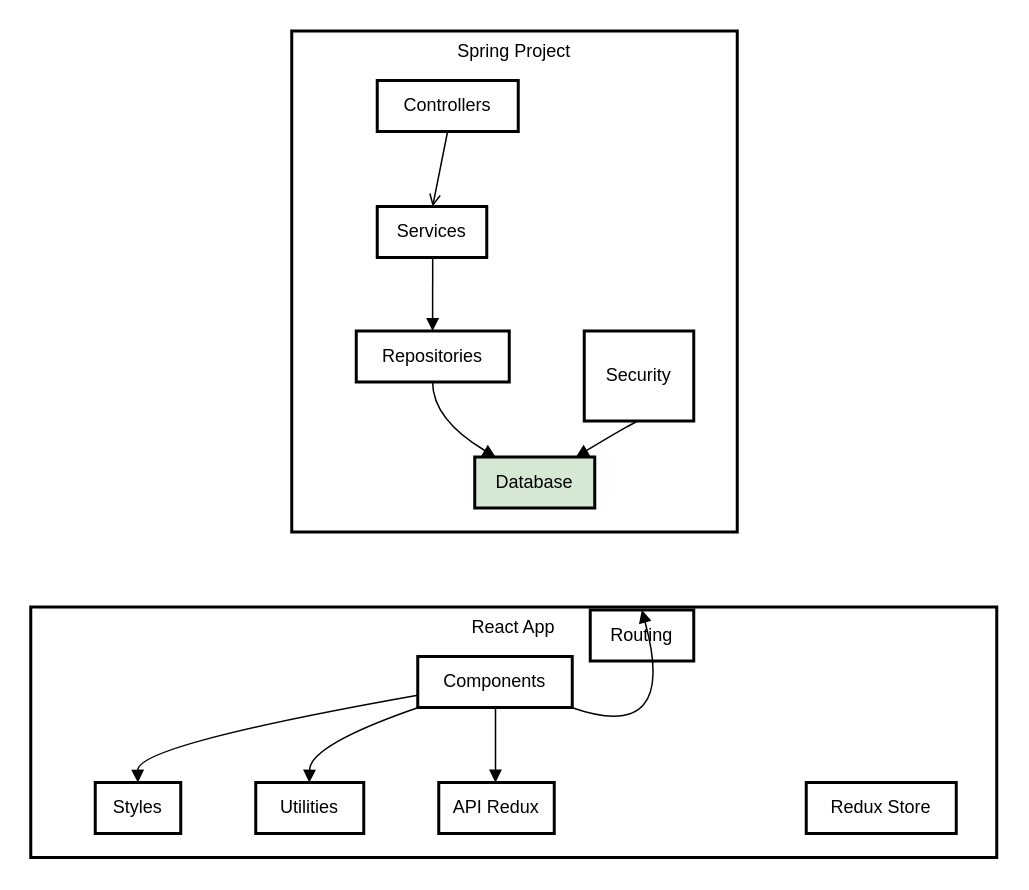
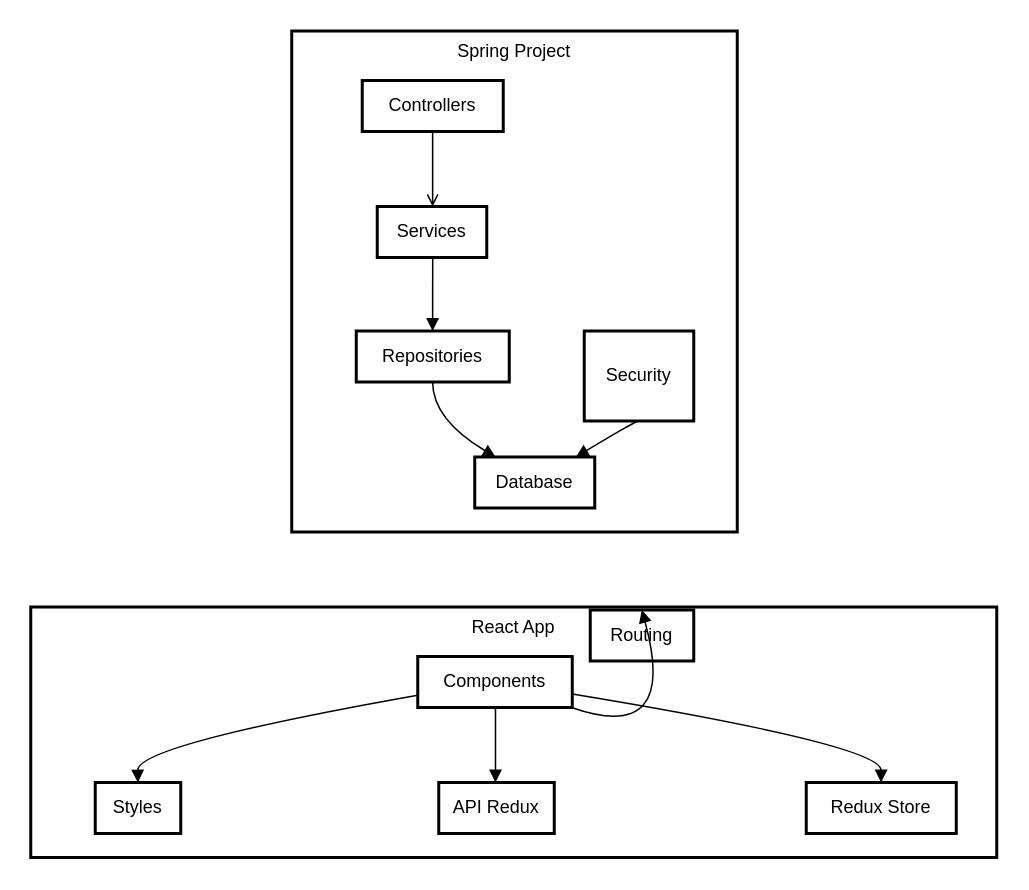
- <mxCell id="3" value="Controllers" style="whiteSpace=wrap;strokeWidth=2;" vertex="1" parent="2"><mxGeometry x="57" y="33" width="94" height="34" as="geometry" /></mxCell>
+ <mxCell id="3" value="Controllers" style="whiteSpace=wrap;strokeWidth=2;" vertex="1" parent="2"><mxGeometry x="47" y="33" width="94" height="34" as="geometry" /></mxCell>
- <mxCell id="6" value="Database" style="whiteSpace=wrap;strokeWidth=2;fillColor=#d5e8d4;" vertex="1" parent="2"><mxGeometry x="122" y="284" width="80" height="34" as="geometry" /></mxCell>
+ <mxCell id="6" value="Database" style="whiteSpace=wrap;strokeWidth=2;" vertex="1" parent="2"><mxGeometry x="122" y="284" width="80" height="34" as="geometry" /></mxCell>
+ <mxCell id="23" value="" style="curved=1;startArrow=none;endArrow=block;exitX=1.003;exitY=0.738;entryX=0.499;entryY=-0.015;" edge="1" parent="12" source="13" target="18"><mxGeometry relative="1" as="geometry"><Array as="points"><mxPoint x="567" y="92" /></Array></mxGeometry></mxCell>
- <mxCell id="20" value="" style="curved=1;startArrow=none;endArrow=block;exitX=0.019;exitY=0.985;entryX=0.496;entryY=-0.015;" edge="1" parent="12" source="13" target="15"><mxGeometry relative="1" as="geometry"><Array as="points"><mxPoint x="186" y="92" /></Array></mxGeometry></mxCell>
- <mxCell id="15" value="Utilities" style="whiteSpace=wrap;strokeWidth=2;" vertex="1" parent="12"><mxGeometry x="150" y="117" width="72" height="34" as="geometry" /></mxCell>
